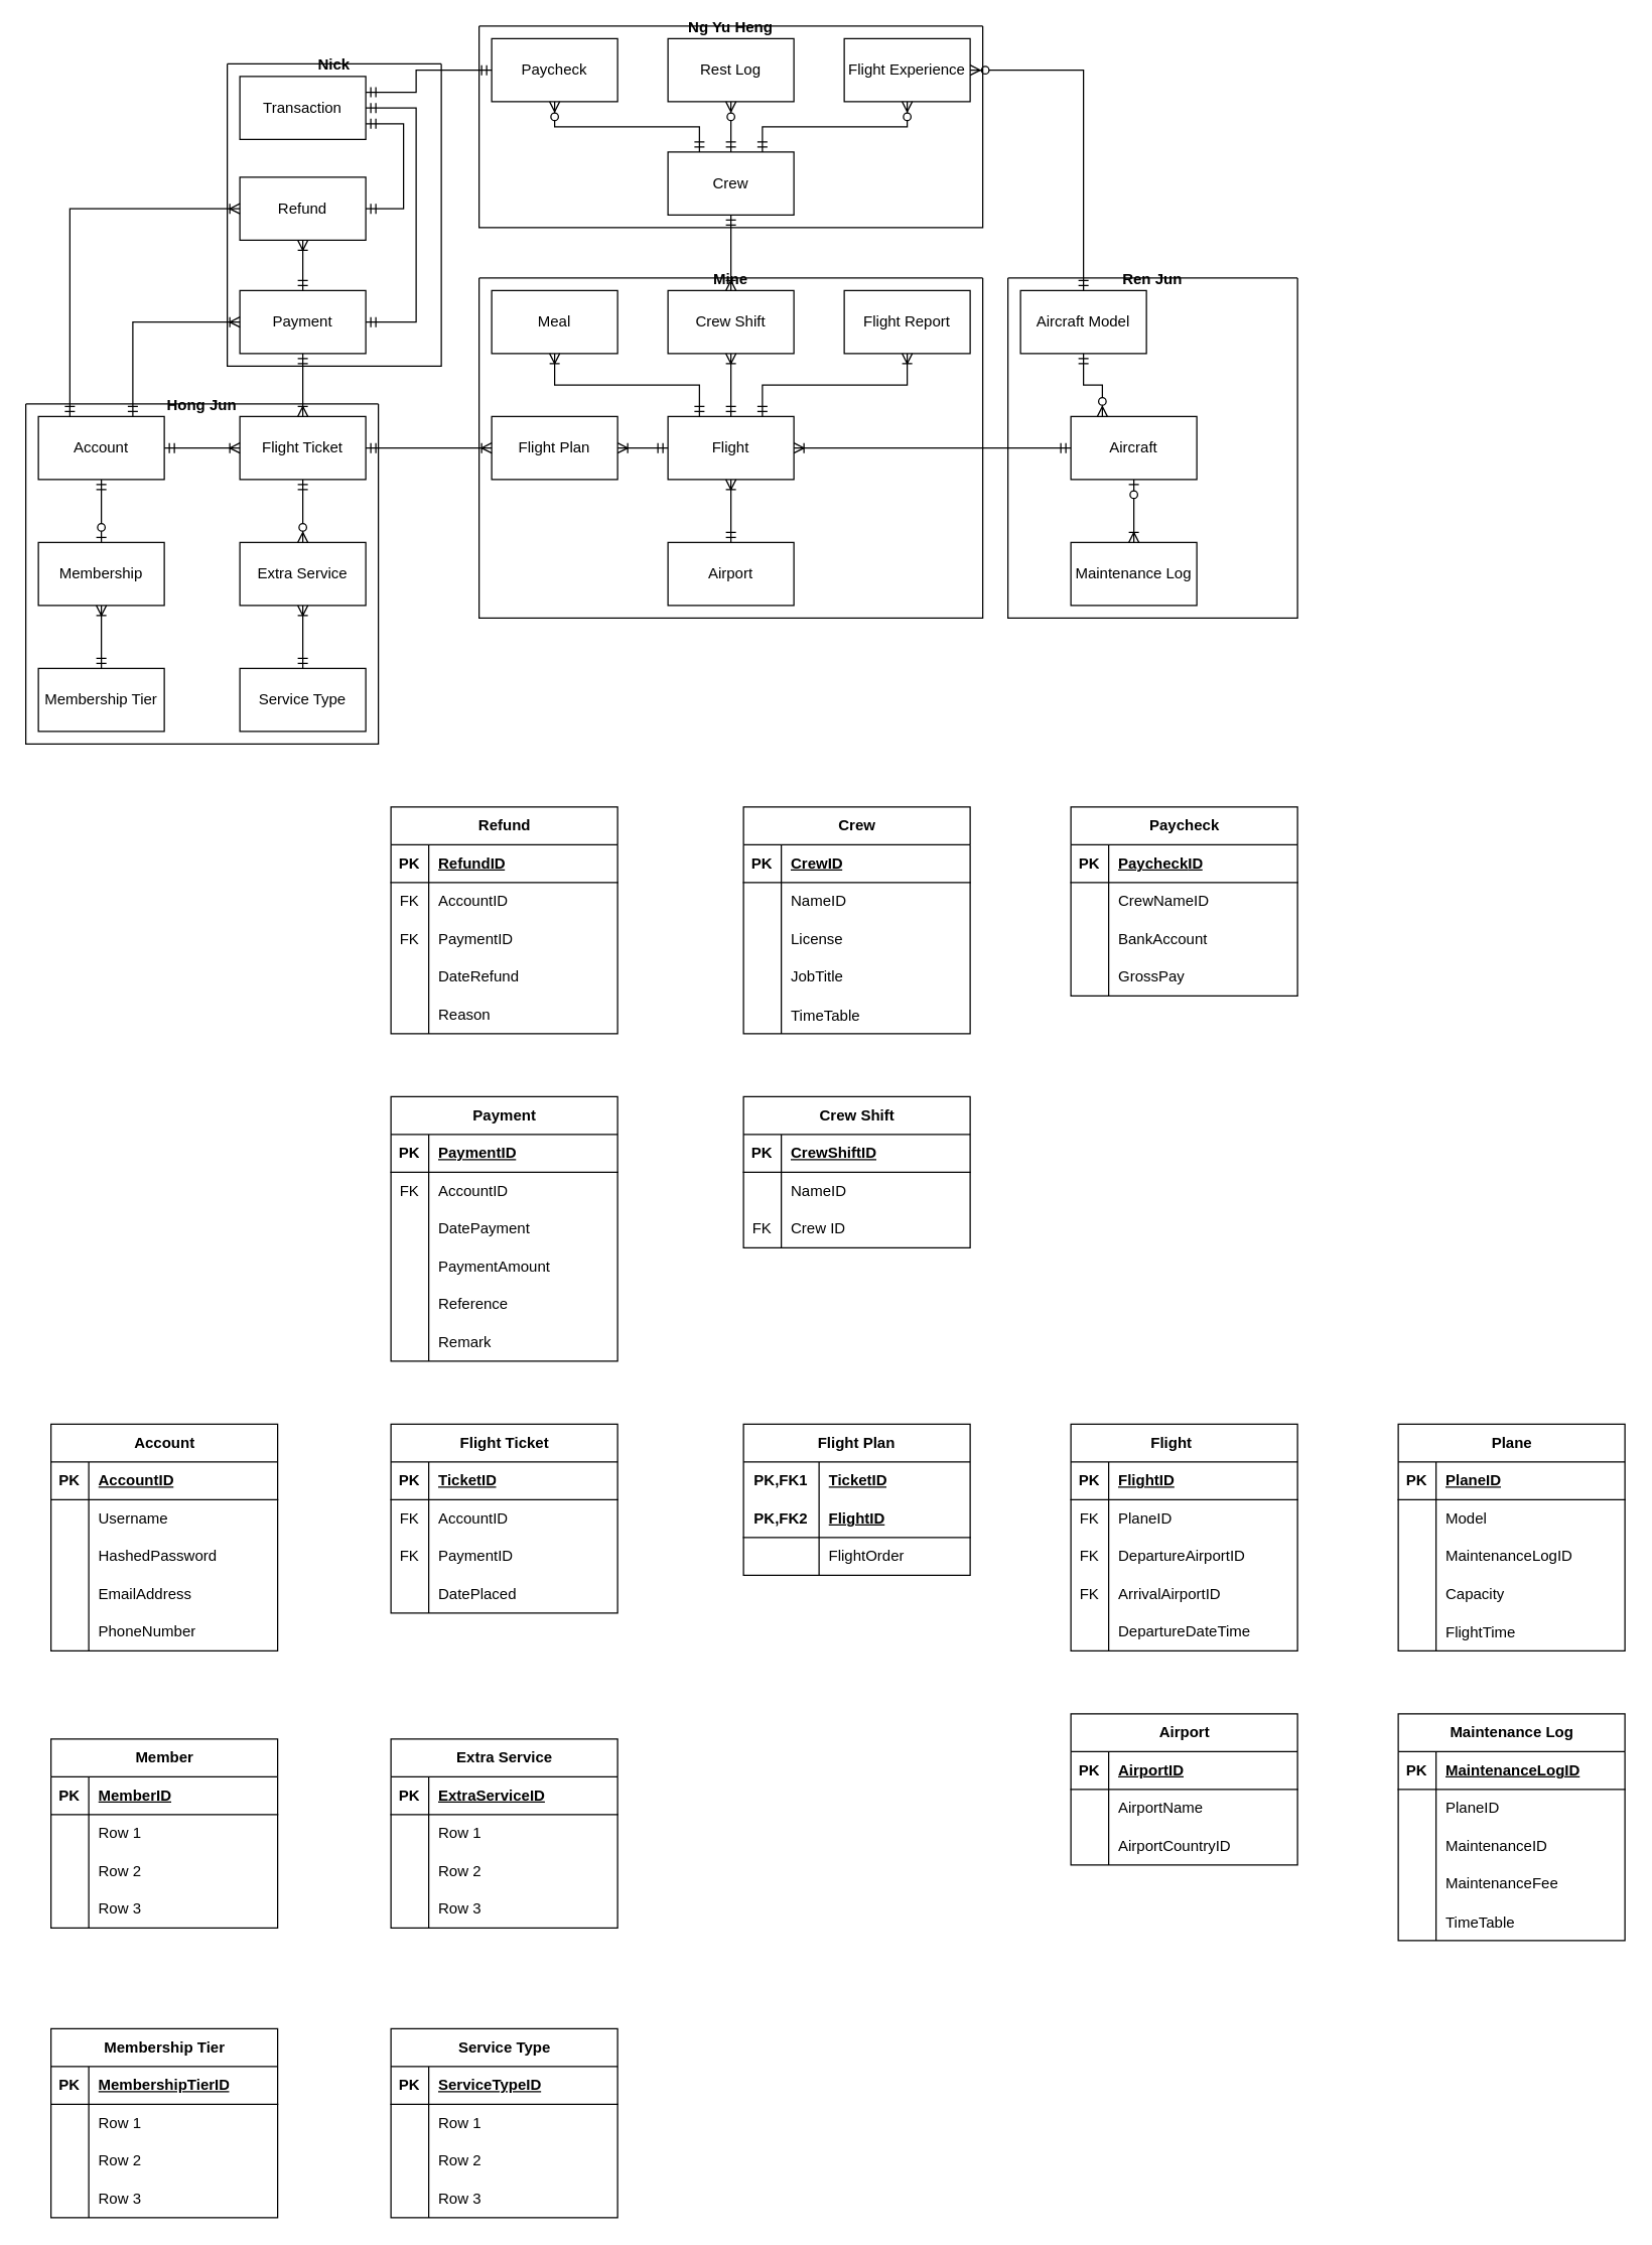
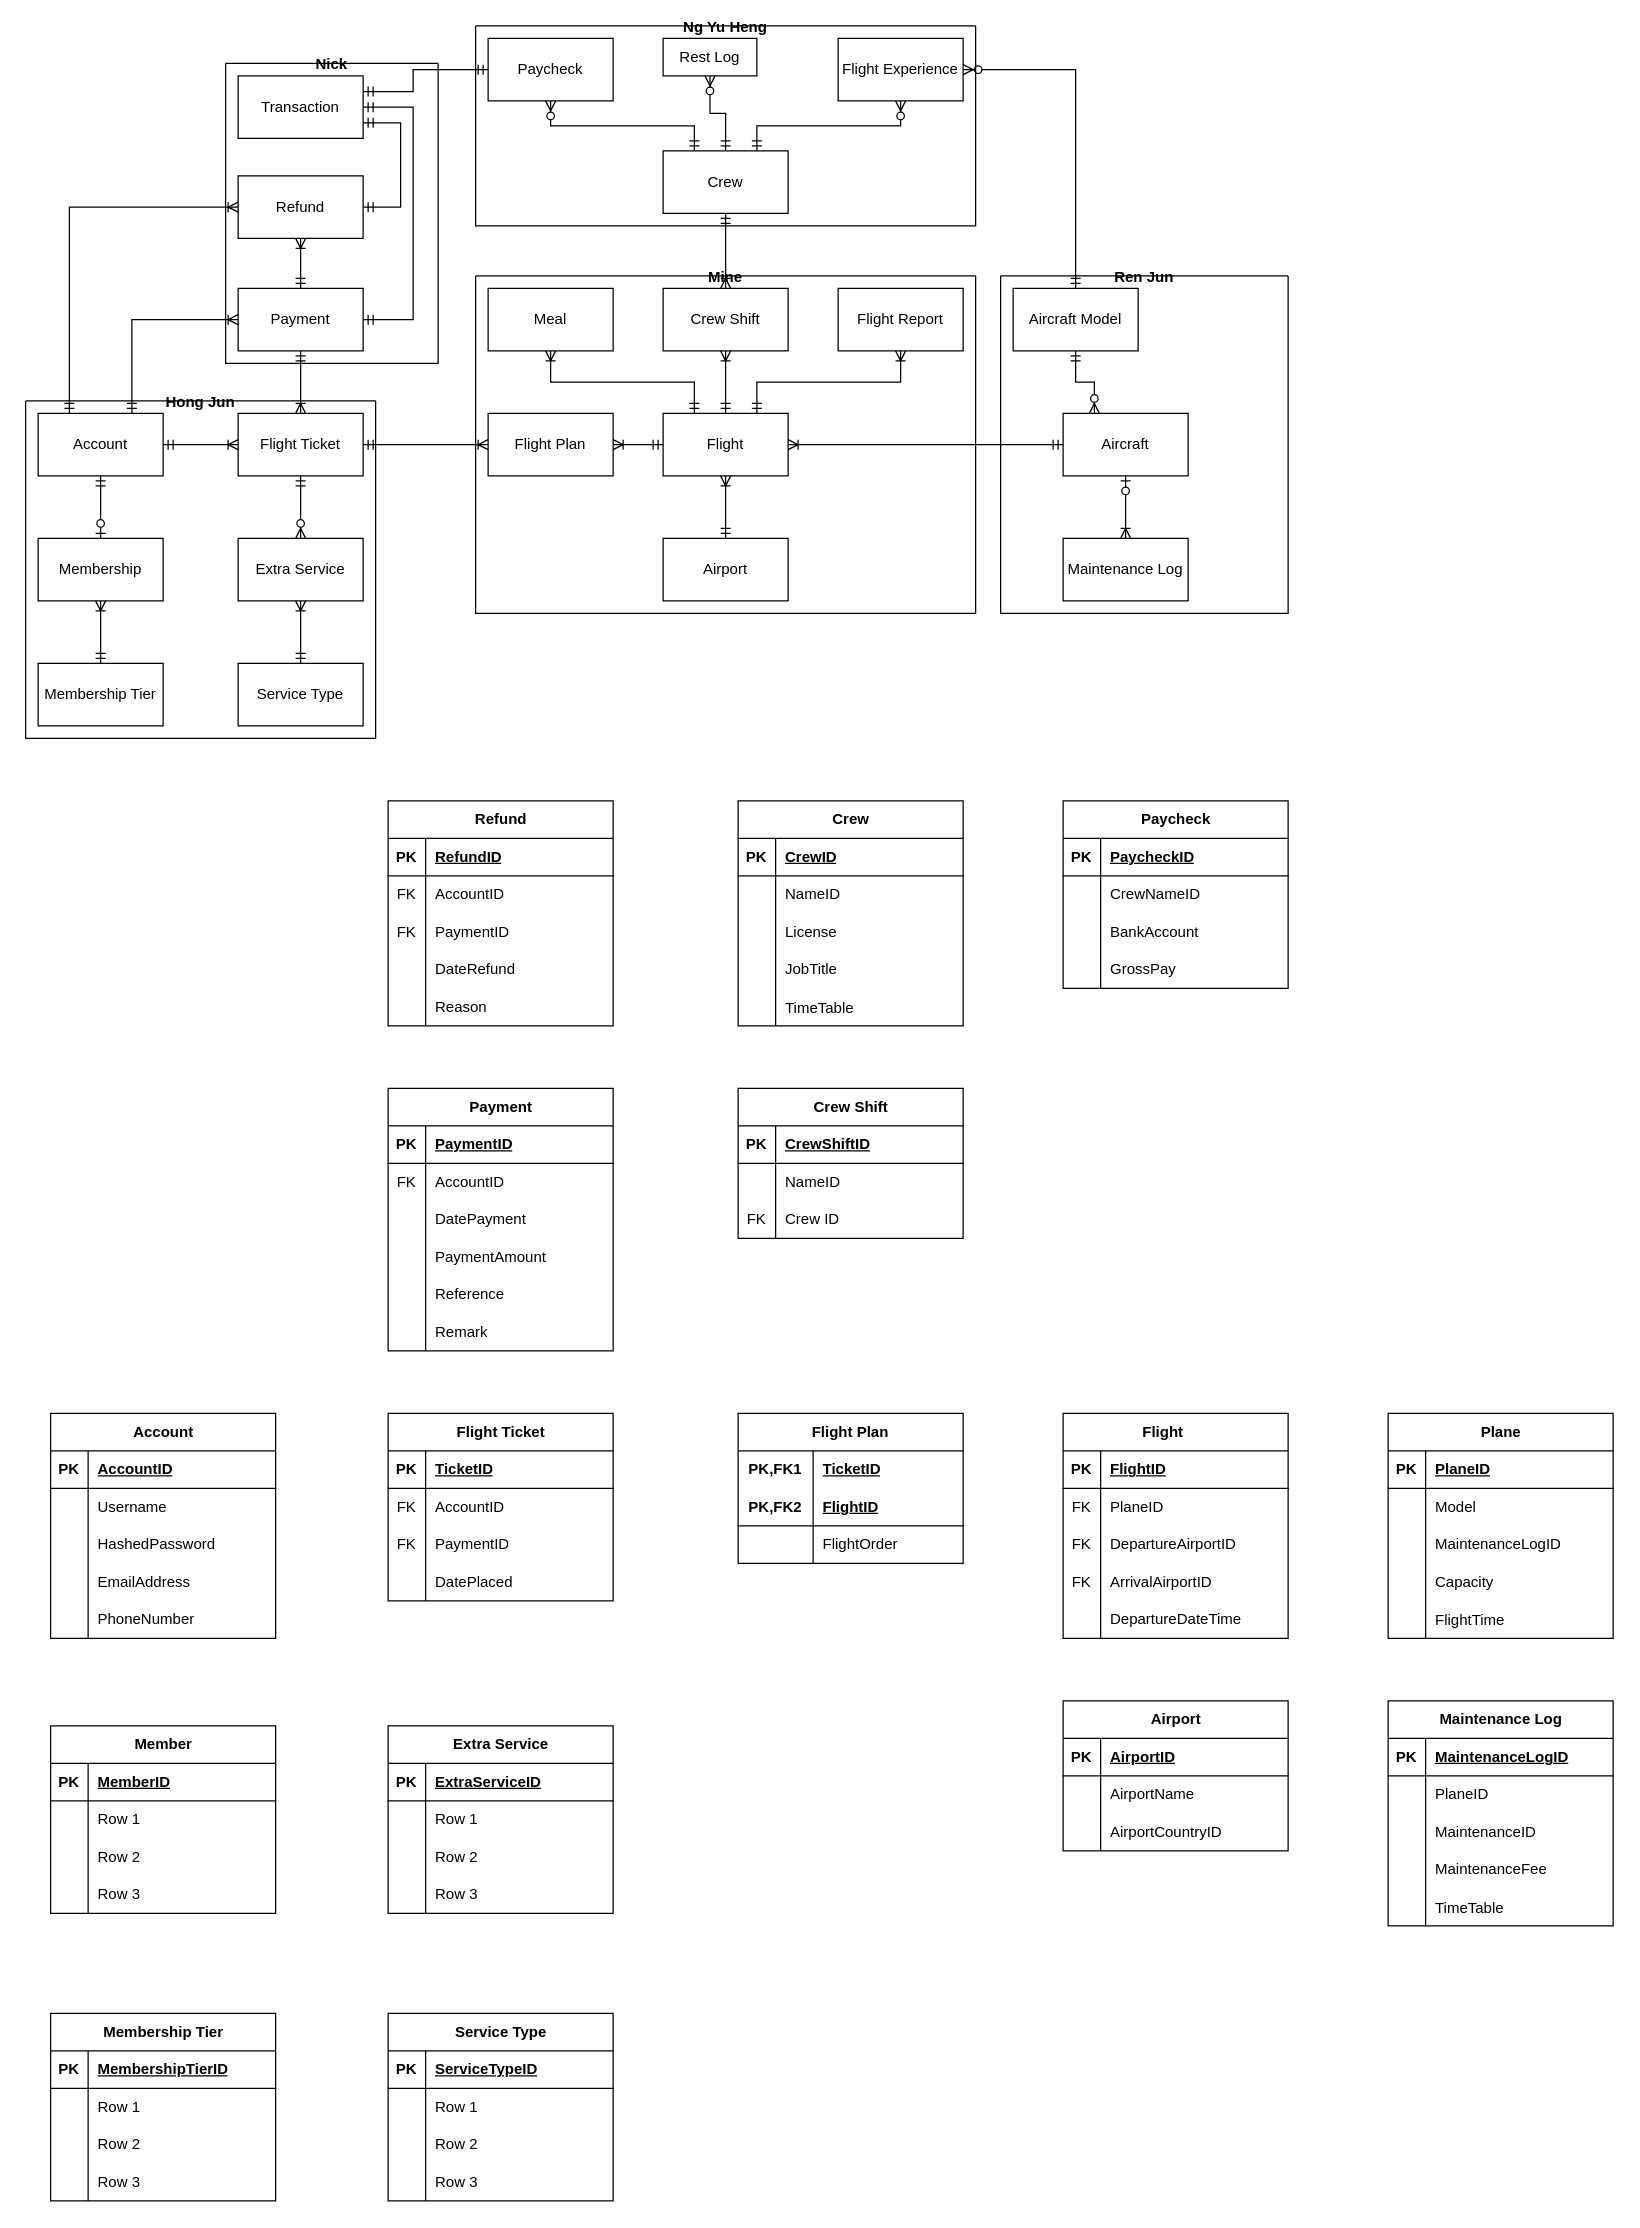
- <mxCell id="202" value="Rest Log" style="html=1;dashed=0;whiteSpace=wrap;" parent="1" vertex="1"><mxGeometry x="530" y="30" width="100" height="50" as="geometry" /></mxCell>
+ <mxCell id="202" value="Rest Log" style="html=1;dashed=0;whiteSpace=wrap;" parent="1" vertex="1"><mxGeometry x="530" y="30" width="75" height="30" as="geometry" /></mxCell>
